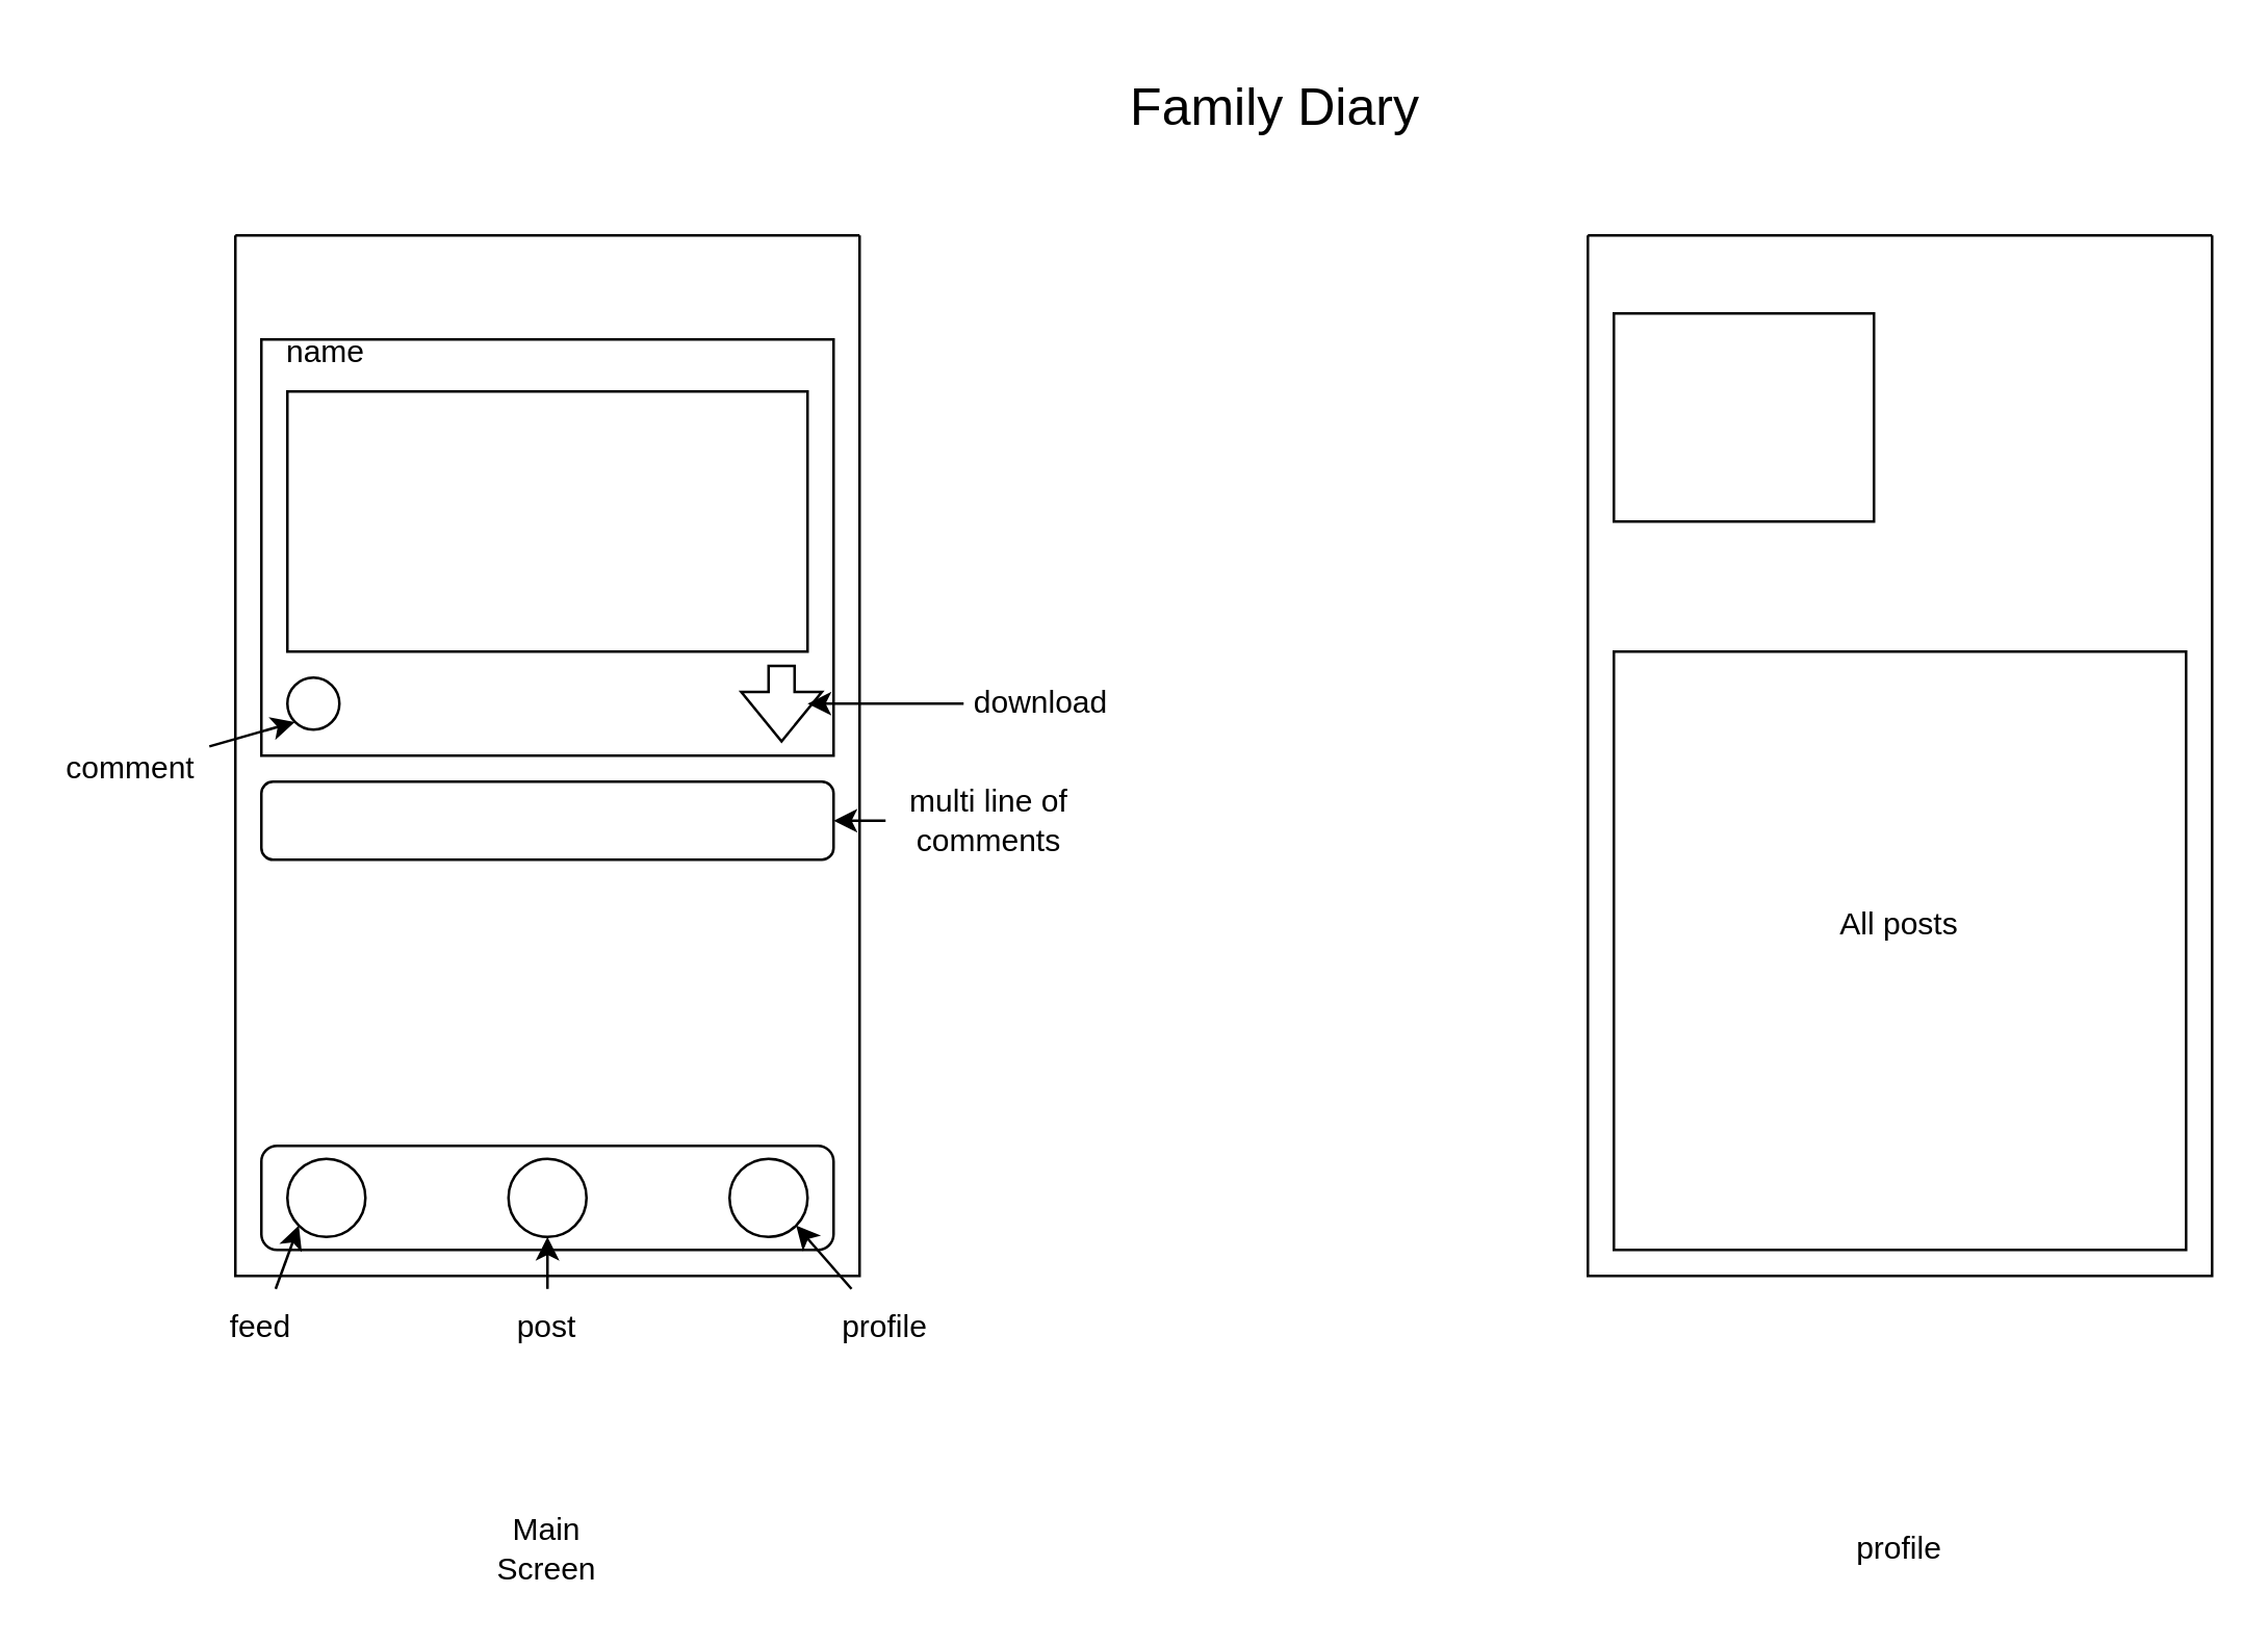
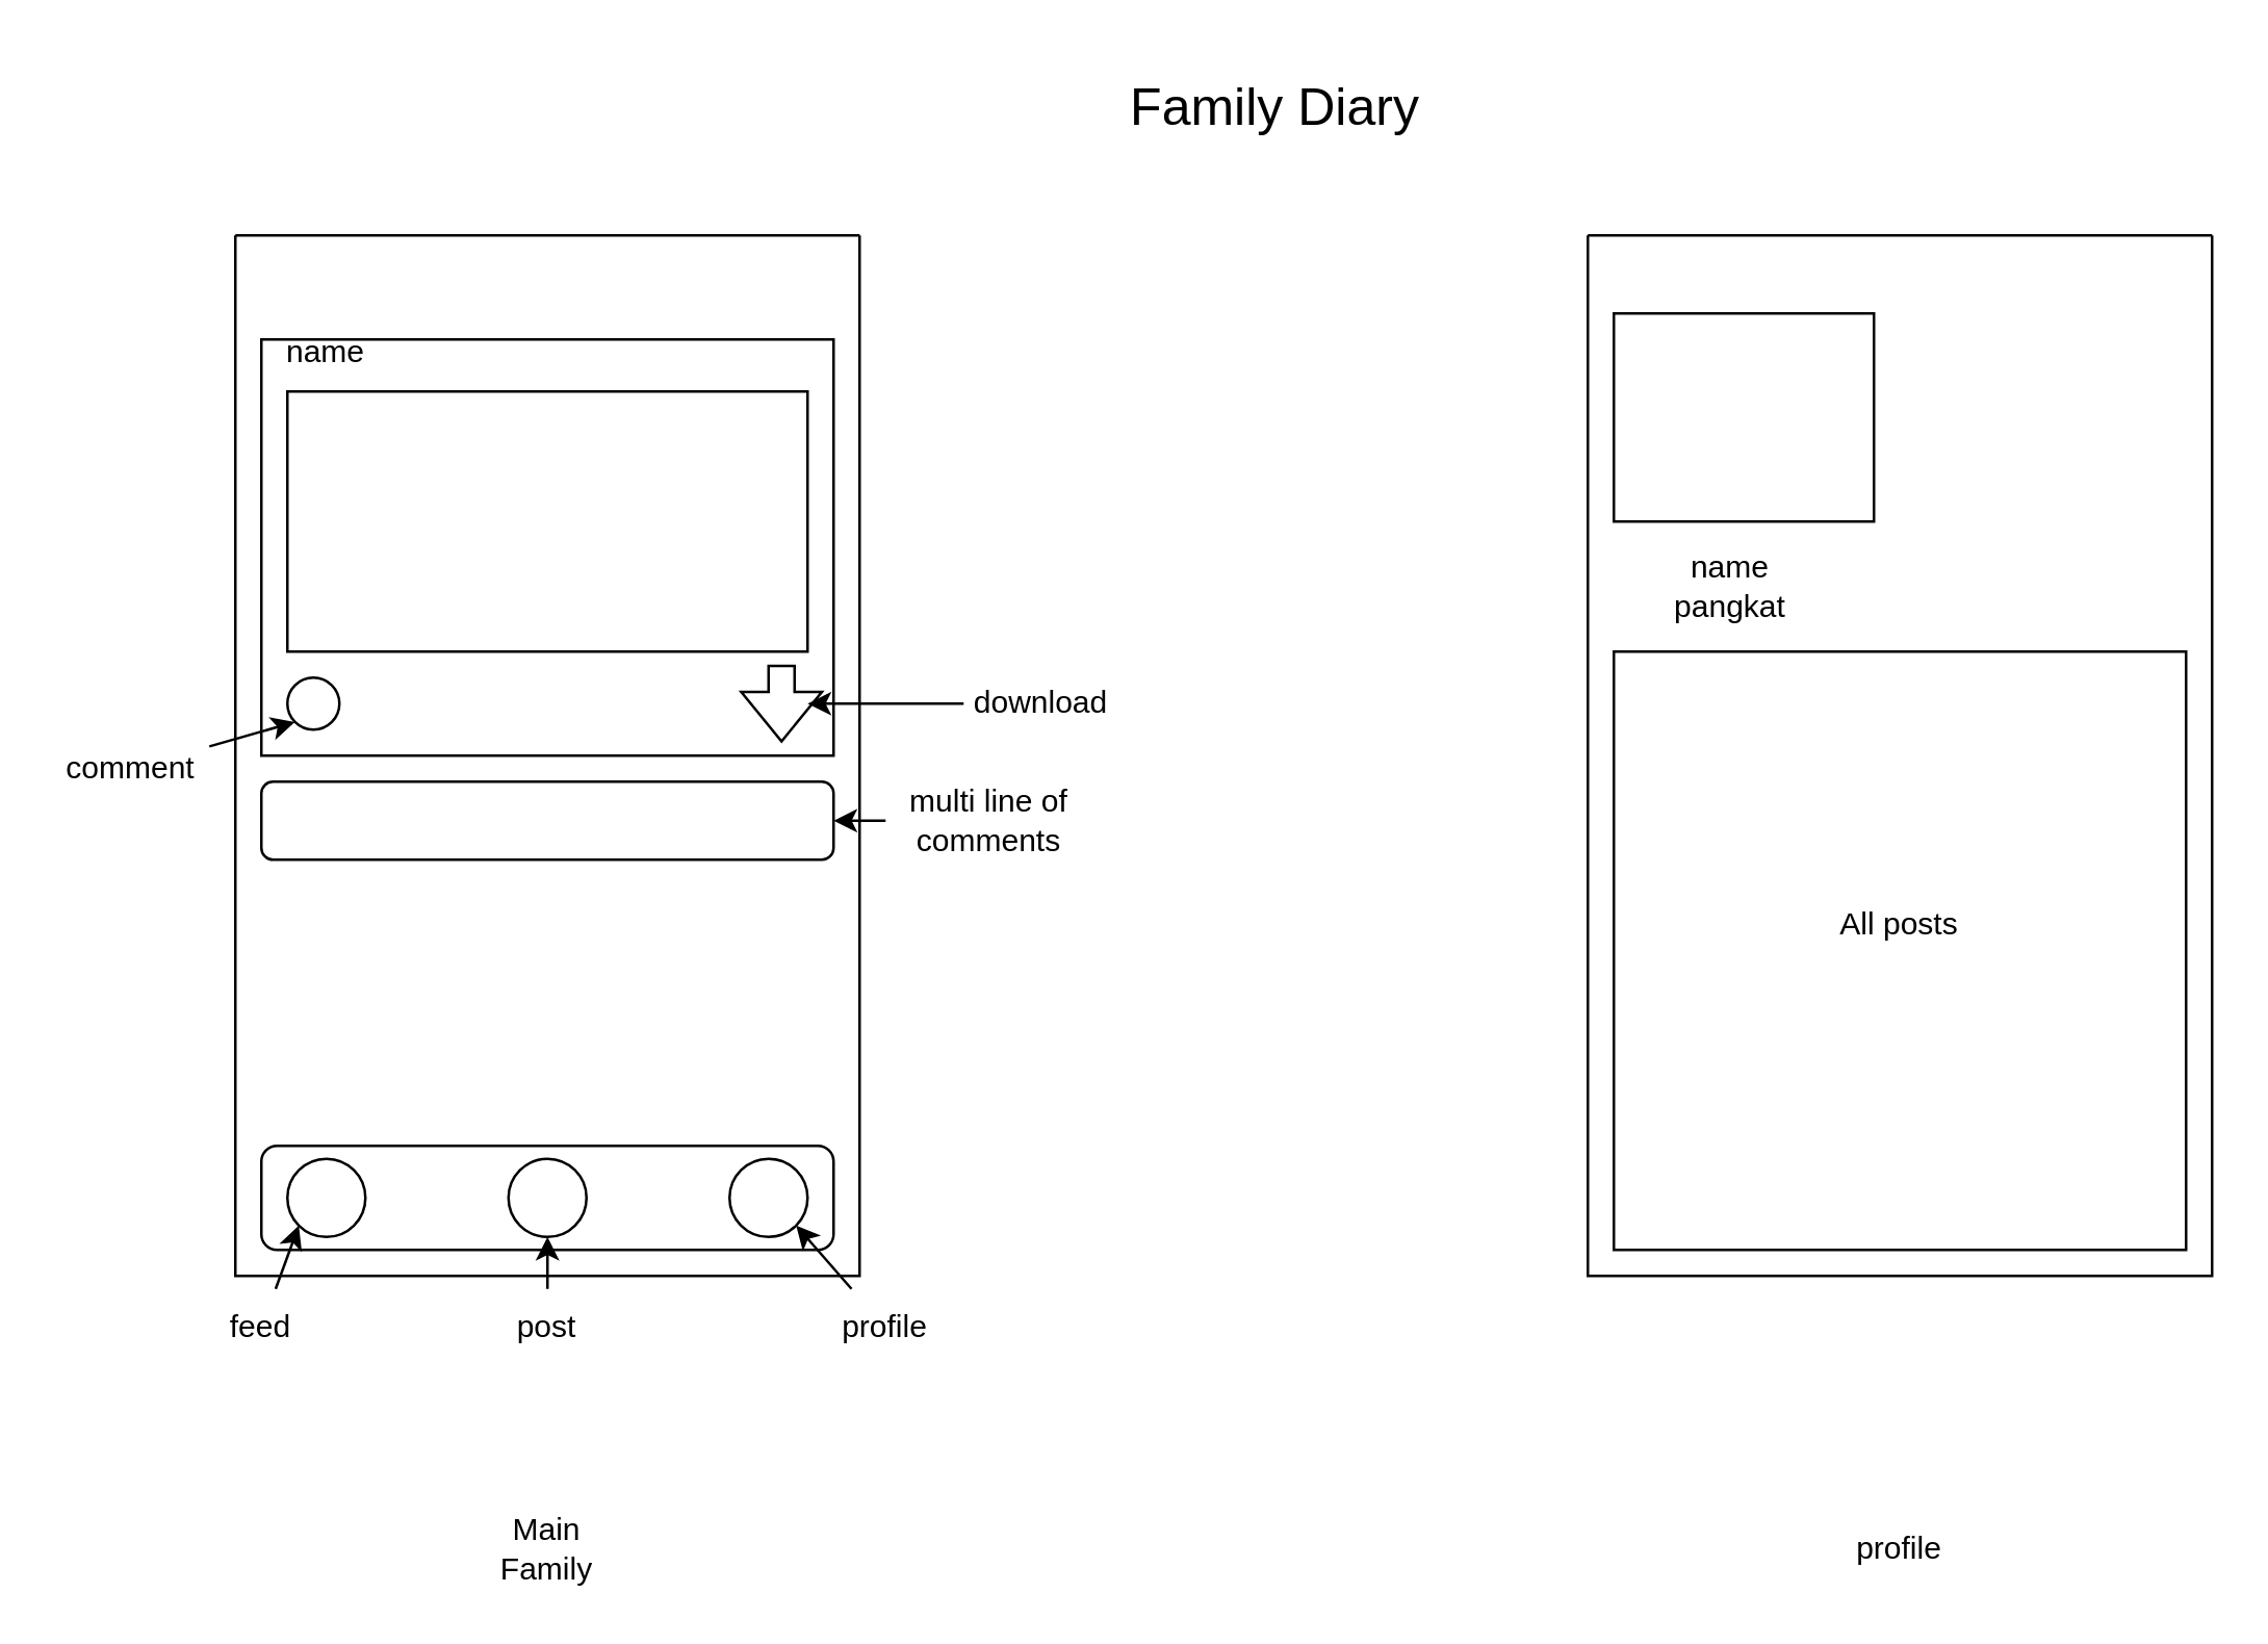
+ <mxCell id="16" value="name&lt;br&gt;pangkat" style="text;html=1;strokeColor=none;fillColor=none;align=center;verticalAlign=middle;whiteSpace=wrap;rounded=0;fontSize=12;" parent="14" vertex="1"><mxGeometry x="10" y="120" width="90" height="30" as="geometry" /></mxCell>
- <mxCell id="31" value="Main Screen" style="text;html=1;strokeColor=none;fillColor=none;align=center;verticalAlign=middle;whiteSpace=wrap;rounded=0;" vertex="1" parent="1"><mxGeometry x="180" y="580" width="60" height="30" as="geometry" /></mxCell>
+ <mxCell id="31" value="Main Family" style="text;html=1;strokeColor=none;fillColor=none;align=center;verticalAlign=middle;whiteSpace=wrap;rounded=0;" vertex="1" parent="1"><mxGeometry x="180" y="580" width="60" height="30" as="geometry" /></mxCell>
